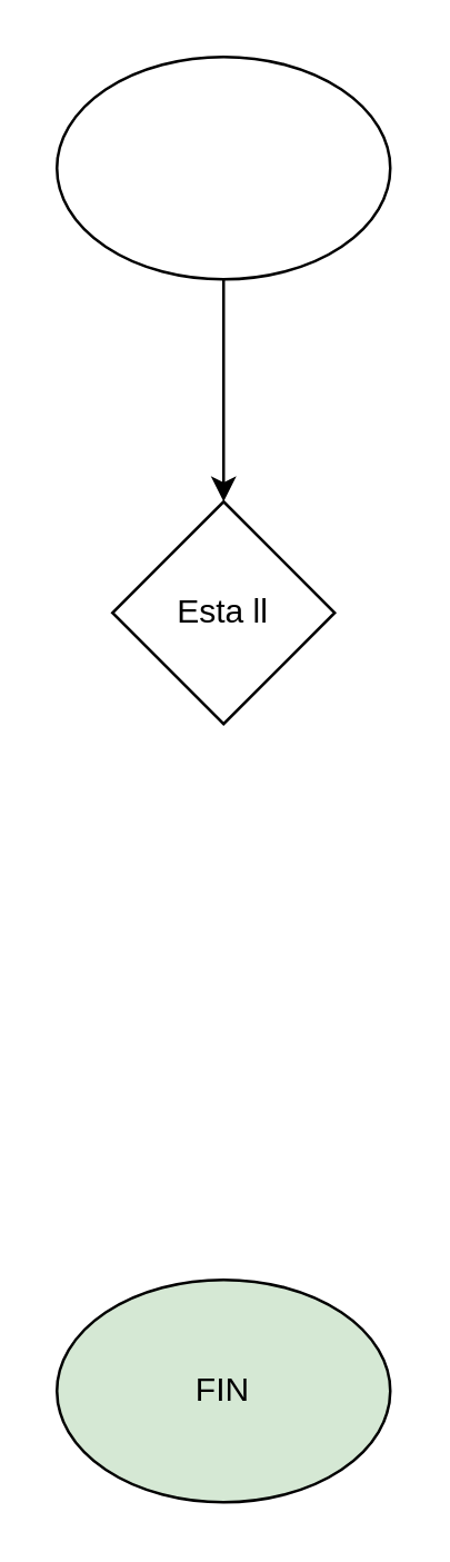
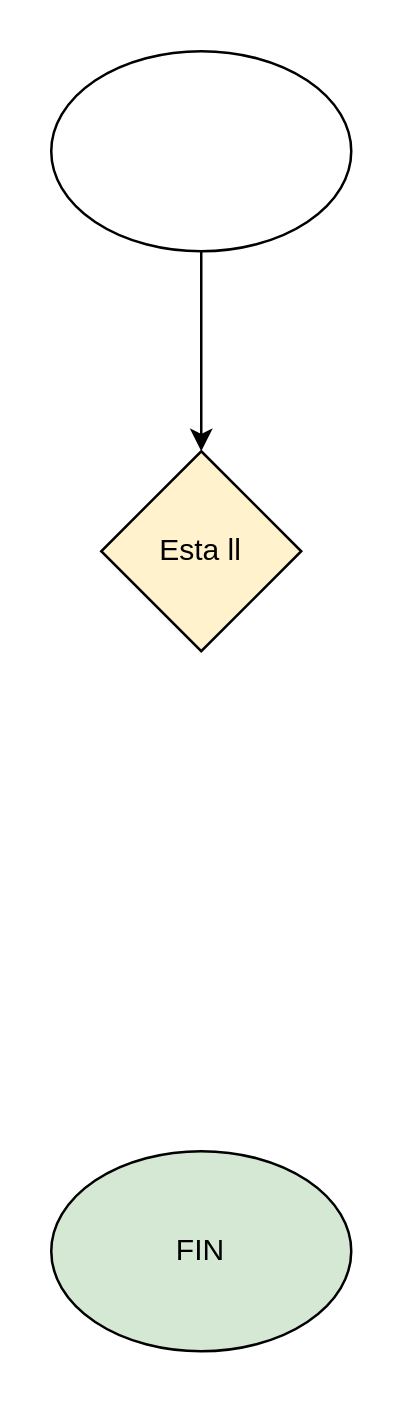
- <mxCell id="5" value="Esta ll" style="rhombus;whiteSpace=wrap;html=1;" vertex="1" parent="1"><mxGeometry x="40" y="180" width="80" height="80" as="geometry" /></mxCell>
+ <mxCell id="5" value="Esta ll" style="rhombus;whiteSpace=wrap;html=1;fillColor=#fff2cc;" vertex="1" parent="1"><mxGeometry x="40" y="180" width="80" height="80" as="geometry" /></mxCell>
